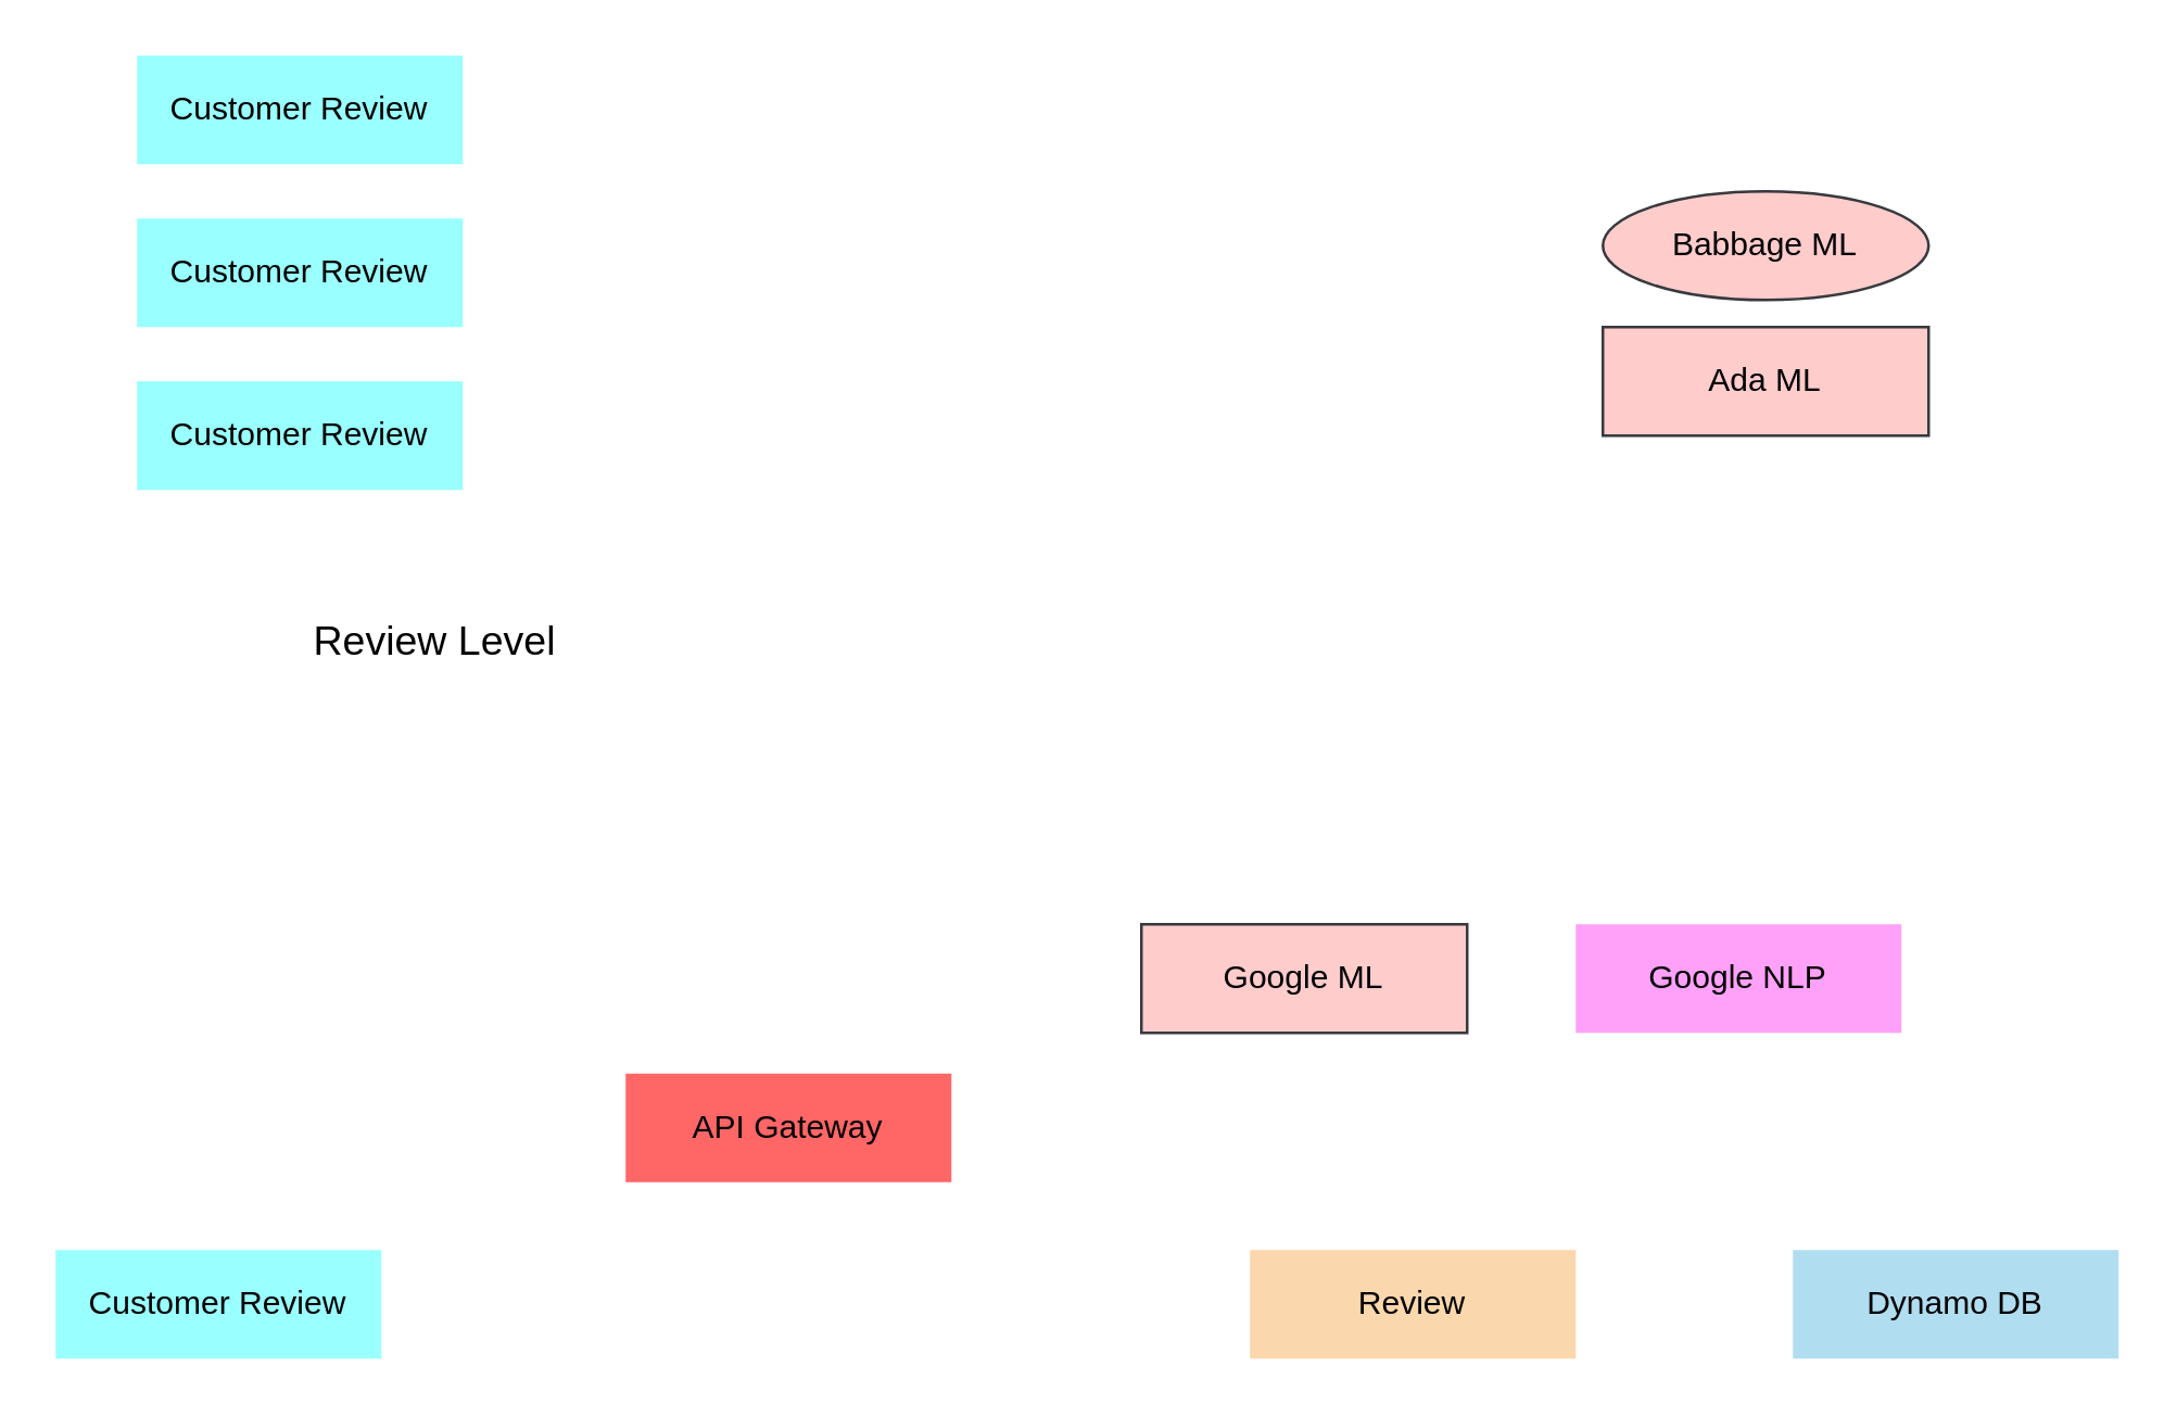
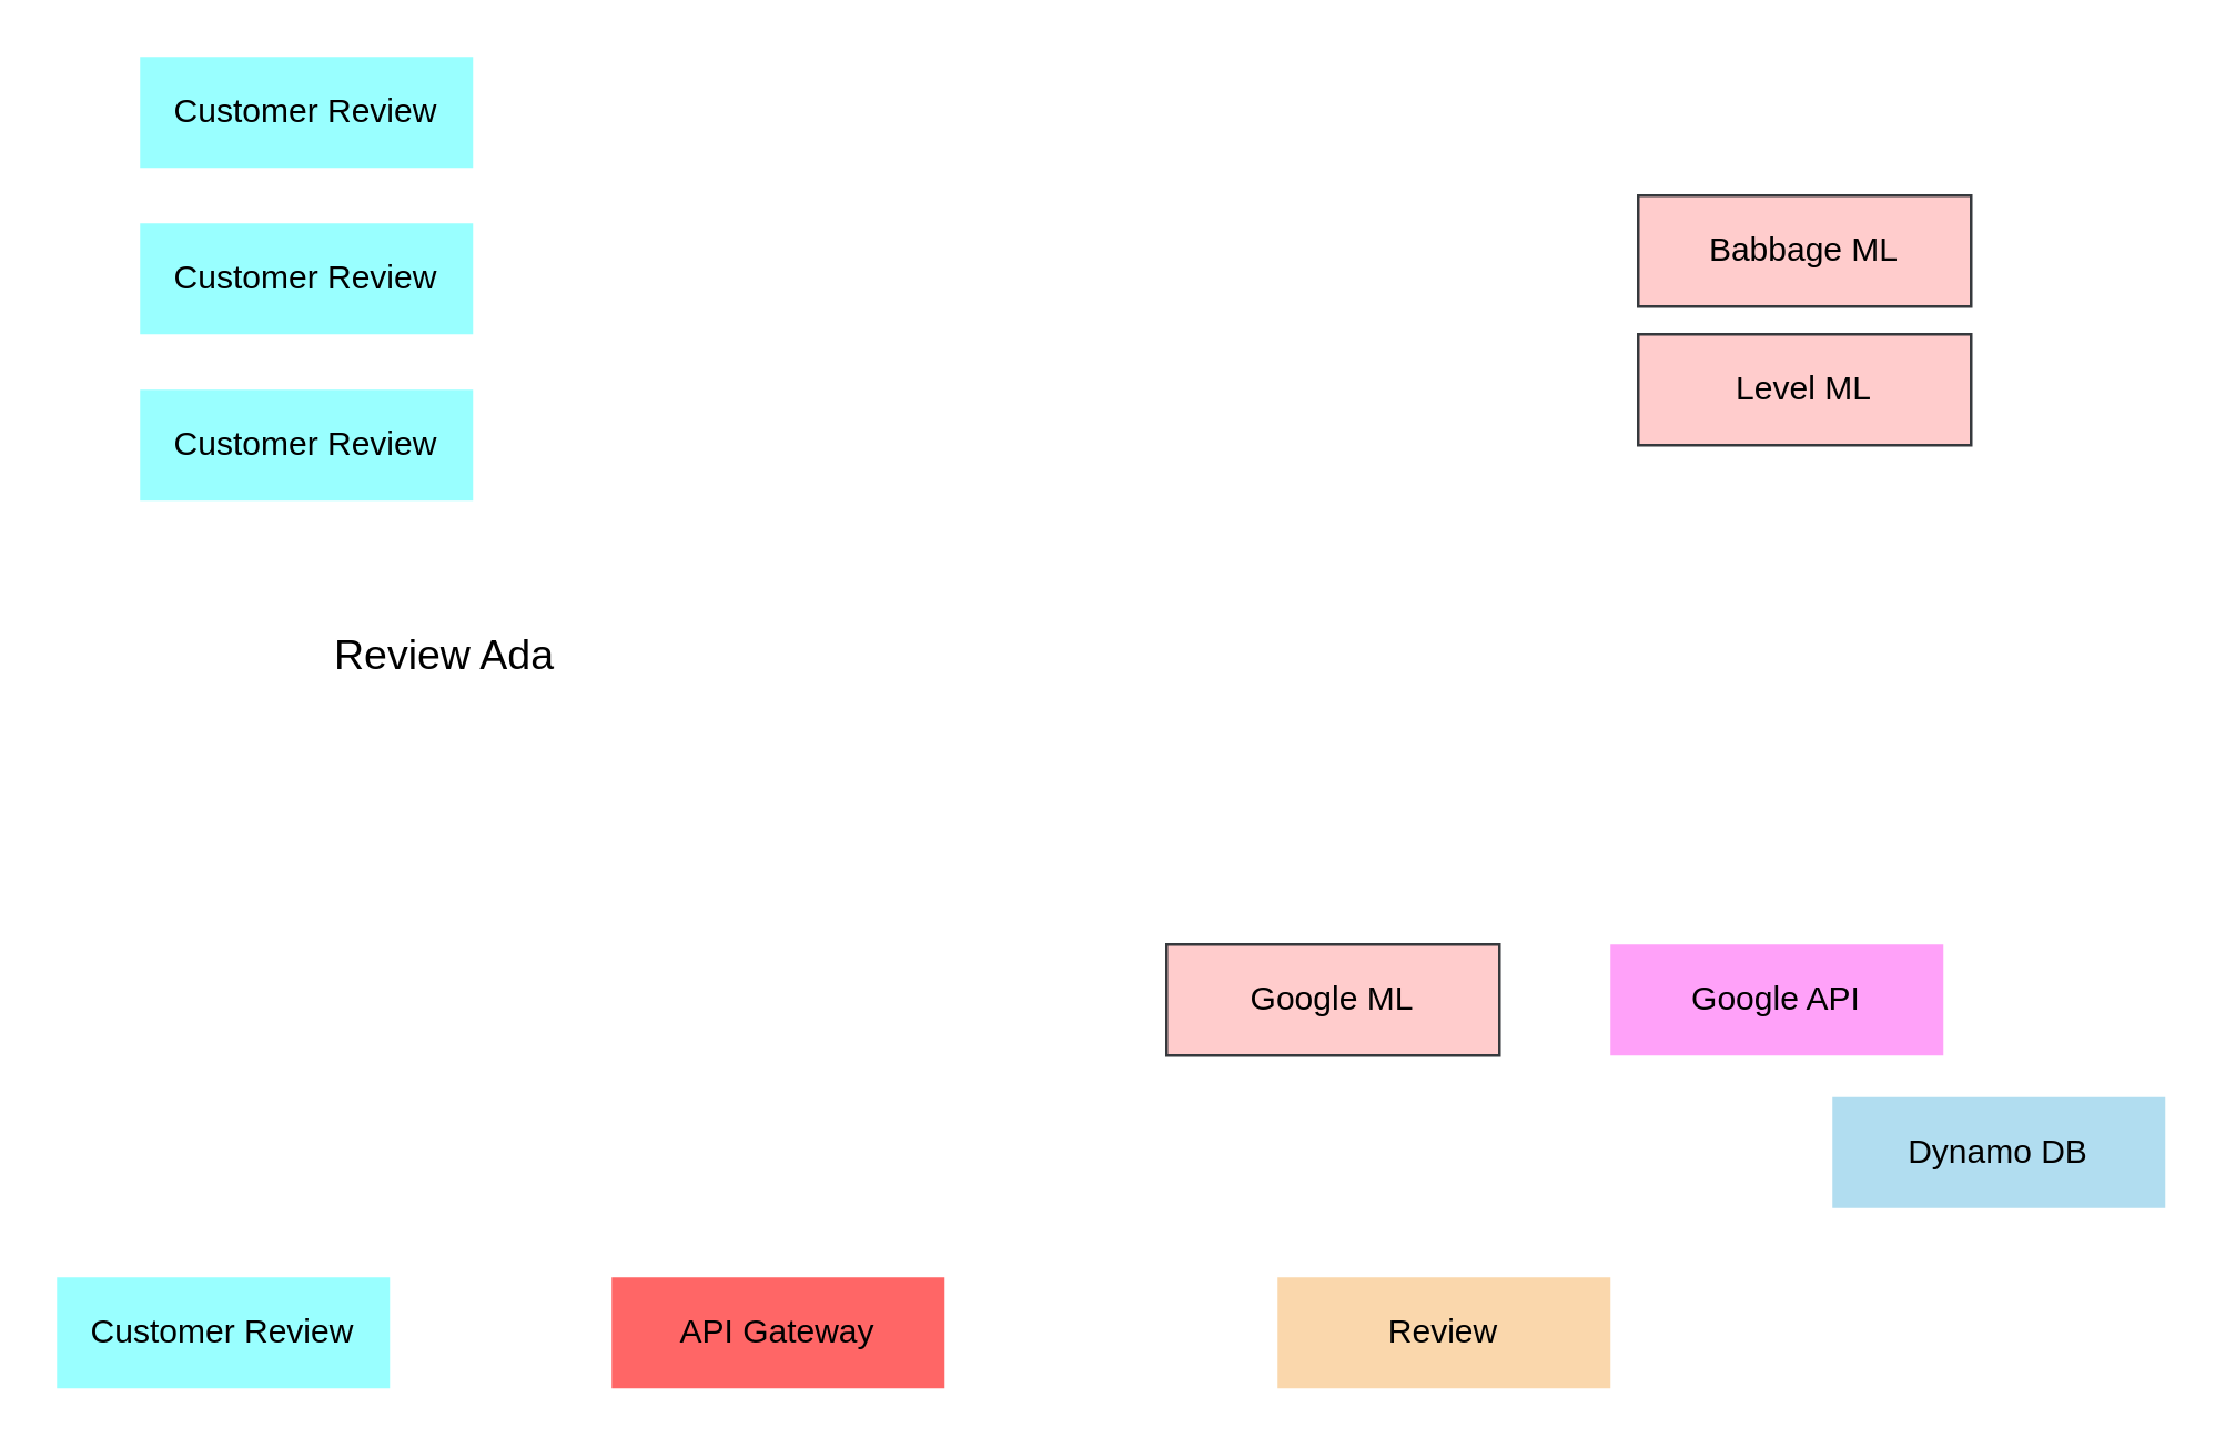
- <mxCell id="8" value="&lt;font color=&quot;#000000&quot;&gt;Babbage ML&lt;/font&gt;" style="ellipse;whiteSpace=wrap;html=1;fillColor=#ffcccc;strokeColor=#36393d;" parent="1" vertex="1"><mxGeometry x="590" y="70" width="120" height="40" as="geometry" /></mxCell>
+ <mxCell id="8" value="&lt;font color=&quot;#000000&quot;&gt;Babbage ML&lt;/font&gt;" style="rounded=0;whiteSpace=wrap;html=1;fillColor=#ffcccc;strokeColor=#36393d;" parent="1" vertex="1"><mxGeometry x="590" y="70" width="120" height="40" as="geometry" /></mxCell>
- <mxCell id="9" value="&lt;font color=&quot;#000000&quot;&gt;Ada ML&lt;/font&gt;" style="rounded=0;whiteSpace=wrap;html=1;fillColor=#ffcccc;strokeColor=#36393d;" parent="1" vertex="1"><mxGeometry x="590" y="120" width="120" height="40" as="geometry" /></mxCell>
+ <mxCell id="9" value="&lt;font color=&quot;#000000&quot;&gt;Level ML&lt;/font&gt;" style="rounded=0;whiteSpace=wrap;html=1;fillColor=#ffcccc;strokeColor=#36393d;" parent="1" vertex="1"><mxGeometry x="590" y="120" width="120" height="40" as="geometry" /></mxCell>
- <mxCell id="13" value="&lt;font style=&quot;font-size: 15px;&quot;&gt;Review Level&lt;/font&gt;" style="text;html=1;strokeColor=none;fillColor=none;align=center;verticalAlign=middle;whiteSpace=wrap;rounded=0;" parent="1" vertex="1"><mxGeometry x="100" y="220" width="120" height="30" as="geometry" /></mxCell>
+ <mxCell id="13" value="&lt;font style=&quot;font-size: 15px;&quot;&gt;Review Ada&lt;/font&gt;" style="text;html=1;strokeColor=none;fillColor=none;align=center;verticalAlign=middle;whiteSpace=wrap;rounded=0;" parent="1" vertex="1"><mxGeometry x="100" y="220" width="120" height="30" as="geometry" /></mxCell>
- <mxCell id="12" value="&lt;font color=&quot;#000000&quot;&gt;Google NLP&lt;/font&gt;" style="rounded=0;whiteSpace=wrap;html=1;fillColor=#FFA1F9;strokeColor=none;" parent="1" vertex="1"><mxGeometry x="580" y="340" width="120" height="40" as="geometry" /></mxCell>
+ <mxCell id="12" value="&lt;font color=&quot;#000000&quot;&gt;Google API&lt;/font&gt;" style="rounded=0;whiteSpace=wrap;html=1;fillColor=#FFA1F9;strokeColor=none;" parent="1" vertex="1"><mxGeometry x="580" y="340" width="120" height="40" as="geometry" /></mxCell>
- <mxCell id="3" value="&lt;font color=&quot;#000000&quot;&gt;API Gateway&lt;/font&gt;" style="rounded=0;whiteSpace=wrap;html=1;fillColor=#FF6666;strokeColor=none;" parent="1" vertex="1"><mxGeometry x="230" y="395" width="120" height="40" as="geometry" /></mxCell>
+ <mxCell id="3" value="&lt;font color=&quot;#000000&quot;&gt;API Gateway&lt;/font&gt;" style="rounded=0;whiteSpace=wrap;html=1;fillColor=#FF6666;strokeColor=none;" parent="1" vertex="1"><mxGeometry x="220" y="460" width="120" height="40" as="geometry" /></mxCell>
- <mxCell id="11" value="&lt;font color=&quot;#000000&quot;&gt;Dynamo DB&lt;/font&gt;" style="rounded=0;whiteSpace=wrap;html=1;fillColor=#b1ddf0;strokeColor=none;" parent="1" vertex="1"><mxGeometry x="660" y="460" width="120" height="40" as="geometry" /></mxCell>
+ <mxCell id="11" value="&lt;font color=&quot;#000000&quot;&gt;Dynamo DB&lt;/font&gt;" style="rounded=0;whiteSpace=wrap;html=1;fillColor=#b1ddf0;strokeColor=none;" parent="1" vertex="1"><mxGeometry x="660" y="395" width="120" height="40" as="geometry" /></mxCell>
